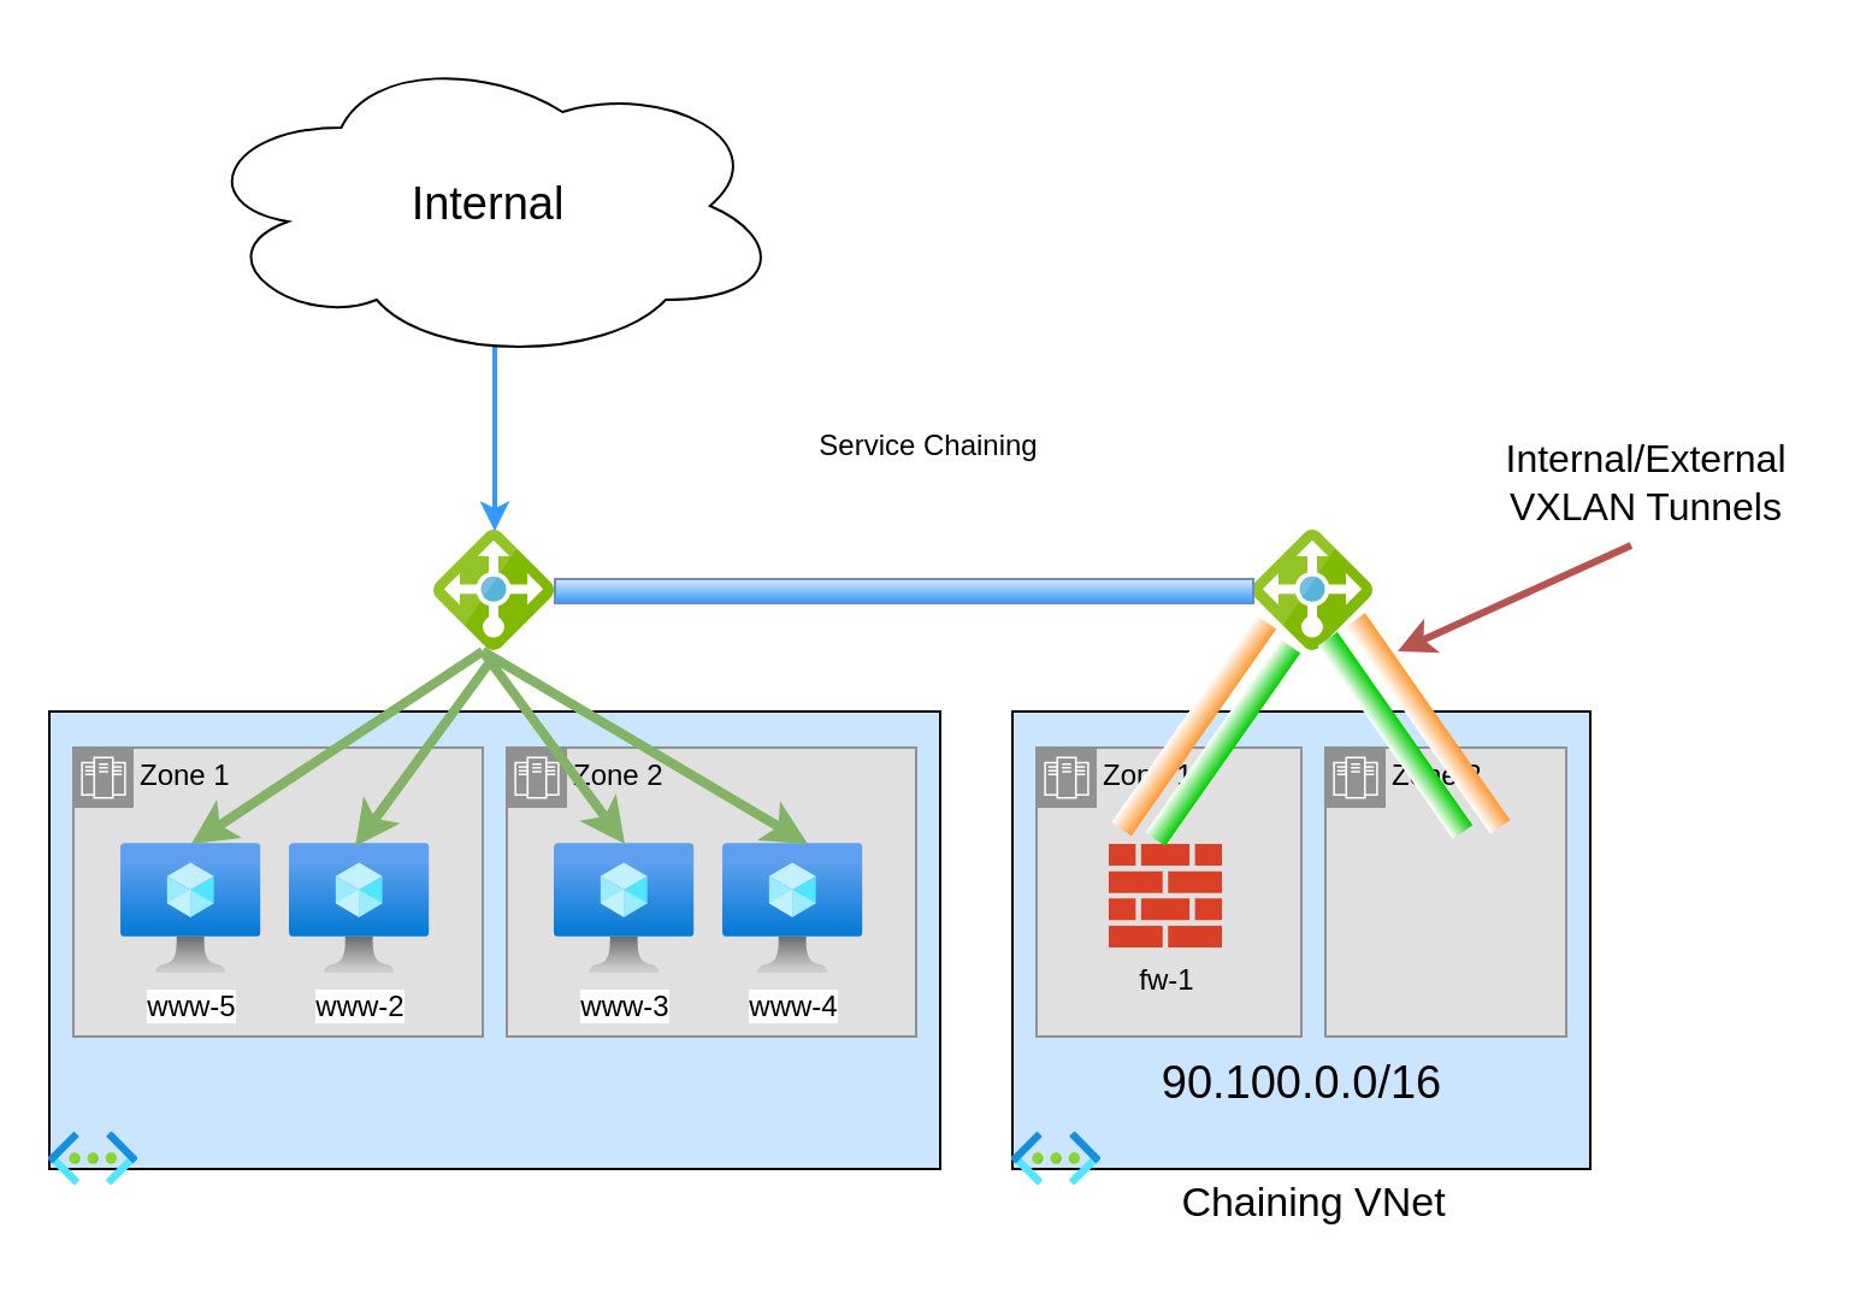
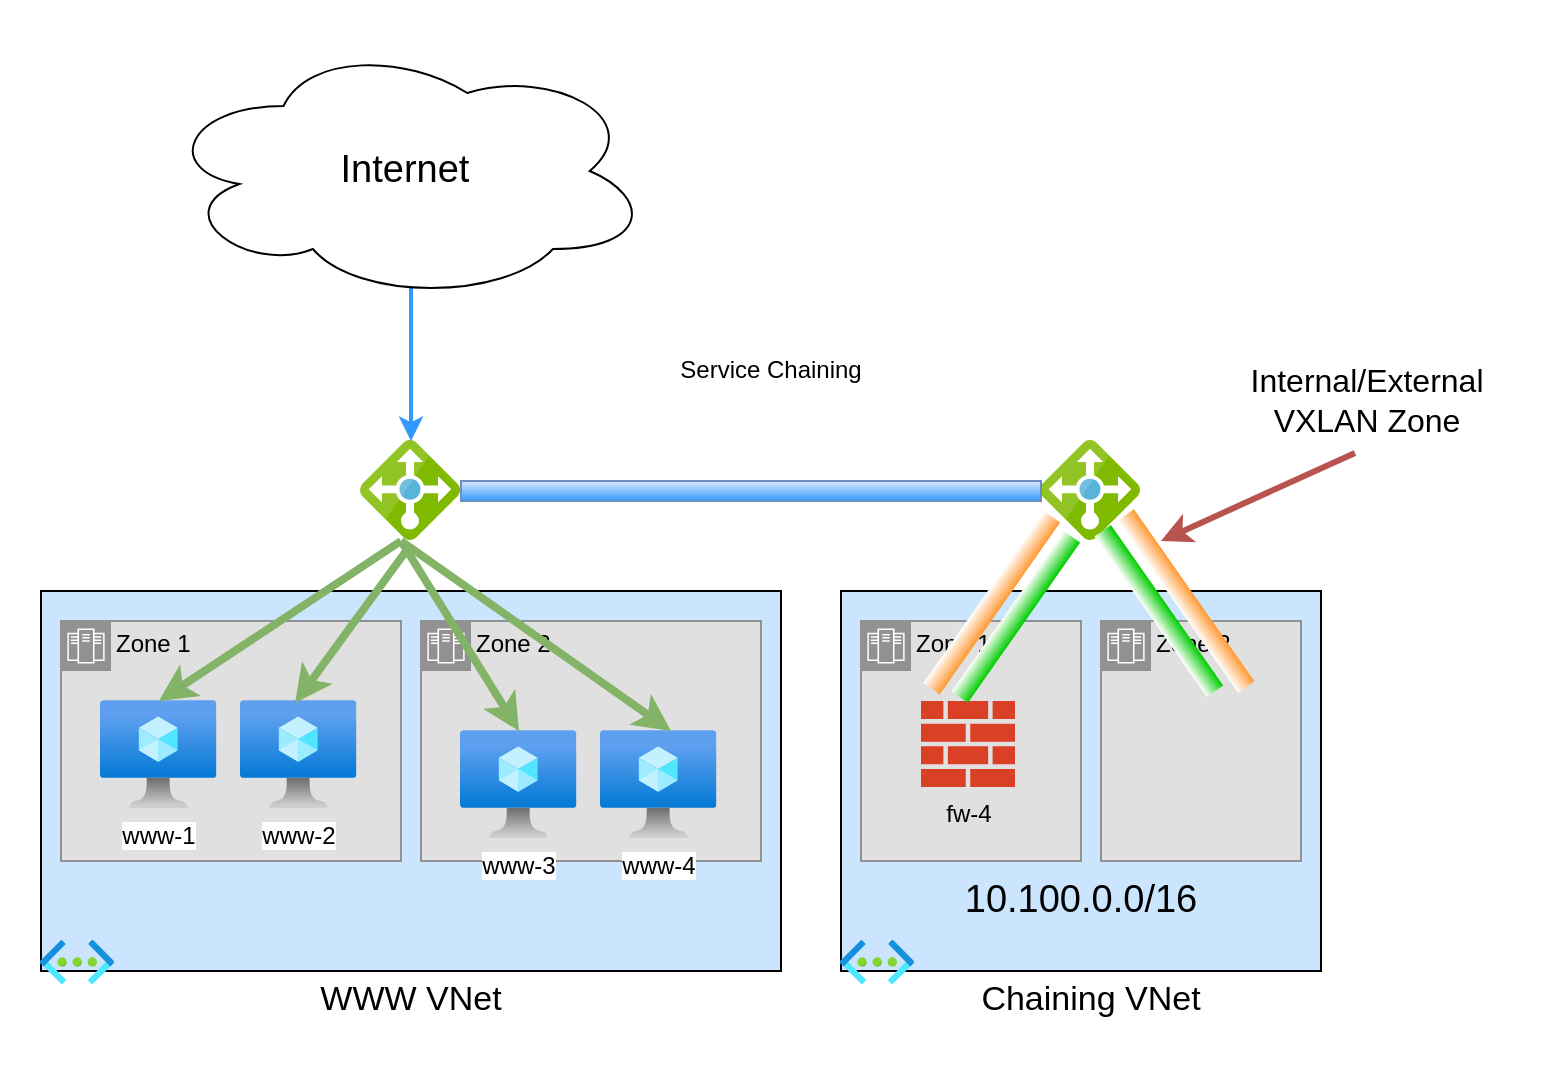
- <mxCell id="17" value="Internal" style="ellipse;shape=cloud;whiteSpace=wrap;html=1;fontSize=19;" parent="1" vertex="1"><mxGeometry x="80" y="20" width="245" height="130" as="geometry" /></mxCell>
+ <mxCell id="17" value="Internet" style="ellipse;shape=cloud;whiteSpace=wrap;html=1;fontSize=19;" parent="1" vertex="1"><mxGeometry x="80" y="20" width="245" height="130" as="geometry" /></mxCell>
- <mxCell id="32" value="Internal/External&lt;br style=&quot;font-size: 16px;&quot;&gt;VXLAN Tunnels" style="text;html=1;align=center;verticalAlign=middle;resizable=0;points=[];autosize=1;strokeColor=none;fillColor=none;fontSize=16;" vertex="1" parent="1"><mxGeometry x="612.87" y="175" width="140" height="50" as="geometry" /></mxCell>
+ <mxCell id="32" value="Internal/External&lt;br style=&quot;font-size: 16px;&quot;&gt;VXLAN Zone" style="text;html=1;align=center;verticalAlign=middle;resizable=0;points=[];autosize=1;strokeColor=none;fillColor=none;fontSize=16;" vertex="1" parent="1"><mxGeometry x="612.87" y="175" width="140" height="50" as="geometry" /></mxCell>
- <mxCell id="8" value="www-3" style="aspect=fixed;html=1;points=[];align=center;image;fontSize=12;image=img/lib/azure2/compute/Virtual_Machine.svg;" parent="7" vertex="1"><mxGeometry x="20" y="40" width="58.22" height="54" as="geometry" /></mxCell>
+ <mxCell id="8" value="www-3" style="aspect=fixed;html=1;points=[];align=center;image;fontSize=12;image=img/lib/azure2/compute/Virtual_Machine.svg;" parent="7" vertex="1"><mxGeometry x="20" y="55" width="58.22" height="54" as="geometry" /></mxCell>
- <mxCell id="9" value="www-4" style="aspect=fixed;html=1;points=[];align=center;image;fontSize=12;image=img/lib/azure2/compute/Virtual_Machine.svg;" parent="7" vertex="1"><mxGeometry x="90" y="40" width="58.22" height="54" as="geometry" /></mxCell>
+ <mxCell id="9" value="www-4" style="aspect=fixed;html=1;points=[];align=center;image;fontSize=12;image=img/lib/azure2/compute/Virtual_Machine.svg;" parent="7" vertex="1"><mxGeometry x="90" y="55" width="58.22" height="54" as="geometry" /></mxCell>
- <mxCell id="21" value="fw-1" style="sketch=0;pointerEvents=1;shadow=0;dashed=0;html=1;strokeColor=none;labelPosition=center;verticalLabelPosition=bottom;verticalAlign=top;outlineConnect=0;align=center;shape=mxgraph.office.concepts.firewall;fillColor=#DA4026;" vertex="1" parent="20"><mxGeometry x="30" y="40" width="47" height="43" as="geometry" /></mxCell>
+ <mxCell id="21" value="fw-4" style="sketch=0;pointerEvents=1;shadow=0;dashed=0;html=1;strokeColor=none;labelPosition=center;verticalLabelPosition=bottom;verticalAlign=top;outlineConnect=0;align=center;shape=mxgraph.office.concepts.firewall;fillColor=#DA4026;" vertex="1" parent="20"><mxGeometry x="30" y="40" width="47" height="43" as="geometry" /></mxCell>
- <mxCell id="4" value="www-5" style="aspect=fixed;html=1;points=[];align=center;image;fontSize=12;image=img/lib/azure2/compute/Virtual_Machine.svg;" parent="3" vertex="1"><mxGeometry x="20" y="40" width="58.22" height="54" as="geometry" /></mxCell>
+ <mxCell id="4" value="www-1" style="aspect=fixed;html=1;points=[];align=center;image;fontSize=12;image=img/lib/azure2/compute/Virtual_Machine.svg;" parent="3" vertex="1"><mxGeometry x="20" y="40" width="58.22" height="54" as="geometry" /></mxCell>
- <mxCell id="24" value="90.100.0.0/16" style="text;html=1;align=center;verticalAlign=middle;resizable=0;points=[];autosize=1;strokeColor=none;fillColor=none;fontSize=19;" vertex="1" parent="1"><mxGeometry x="470" y="430" width="140" height="40" as="geometry" /></mxCell>
+ <mxCell id="24" value="10.100.0.0/16" style="text;html=1;align=center;verticalAlign=middle;resizable=0;points=[];autosize=1;strokeColor=none;fillColor=none;fontSize=19;" vertex="1" parent="1"><mxGeometry x="470" y="430" width="140" height="40" as="geometry" /></mxCell>
+ <mxCell id="10" value="WWW VNet" style="text;html=1;align=center;verticalAlign=middle;resizable=0;points=[];autosize=1;strokeColor=none;fillColor=none;fontSize=17;" parent="1" vertex="1"><mxGeometry x="150" y="485" width="110" height="30" as="geometry" /></mxCell>
